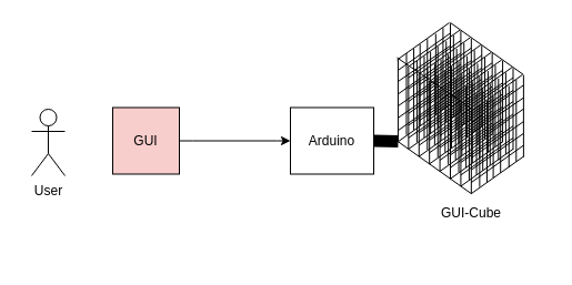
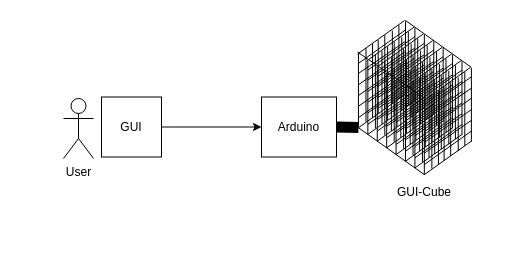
- <mxCell id="4" style="whiteSpace=wrap;html=1;aspect=fixed;fillColor=#f8cecc;" value="GUI" parent="1" vertex="1"><mxGeometry width="60" as="geometry" height="60" y="96.5" x="101" /></mxCell>
+ <mxCell id="4" style="whiteSpace=wrap;html=1;aspect=fixed;" value="GUI" parent="1" vertex="1"><mxGeometry width="60" as="geometry" height="60" y="96.5" x="101" /></mxCell>
- <mxCell id="2" style="shape=umlActor;verticalLabelPosition=bottom;labelBackgroundColor=#ffffff;verticalAlign=top;html=1;outlineConnect=0;" value="User" parent="1" vertex="1"><mxGeometry x="28" y="98" width="30" as="geometry" height="60" /></mxCell>
+ <mxCell id="2" style="shape=umlActor;verticalLabelPosition=bottom;labelBackgroundColor=#ffffff;verticalAlign=top;html=1;outlineConnect=0;" value="User" parent="1" vertex="1"><mxGeometry width="30" as="geometry" height="60" y="98" x="63" /></mxCell>
